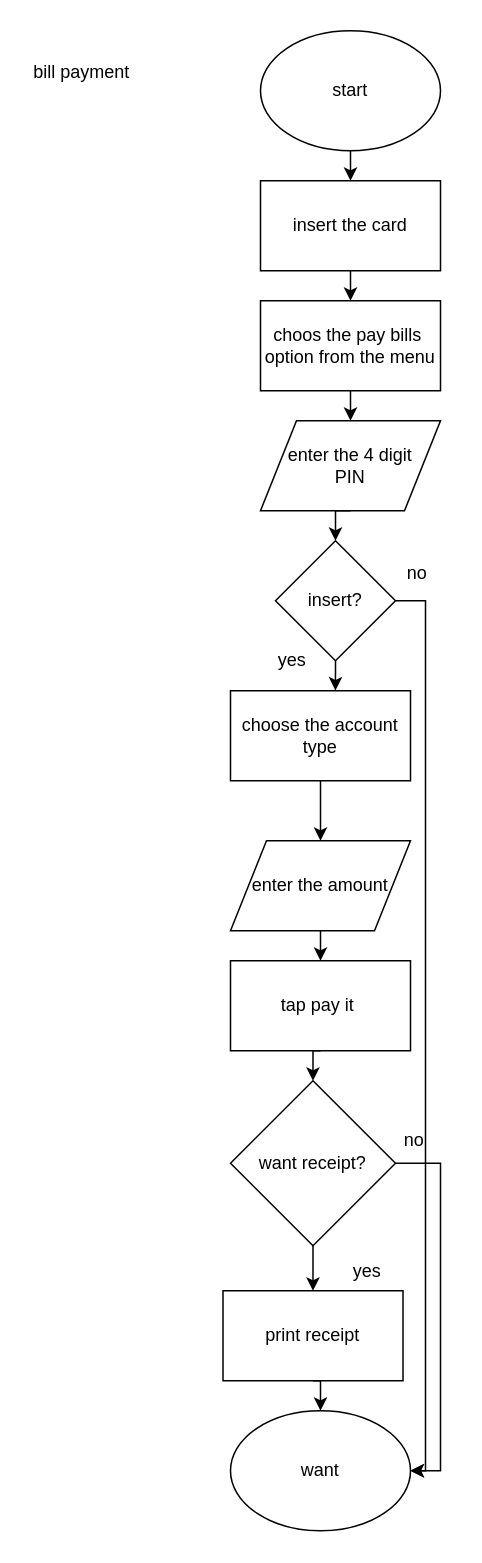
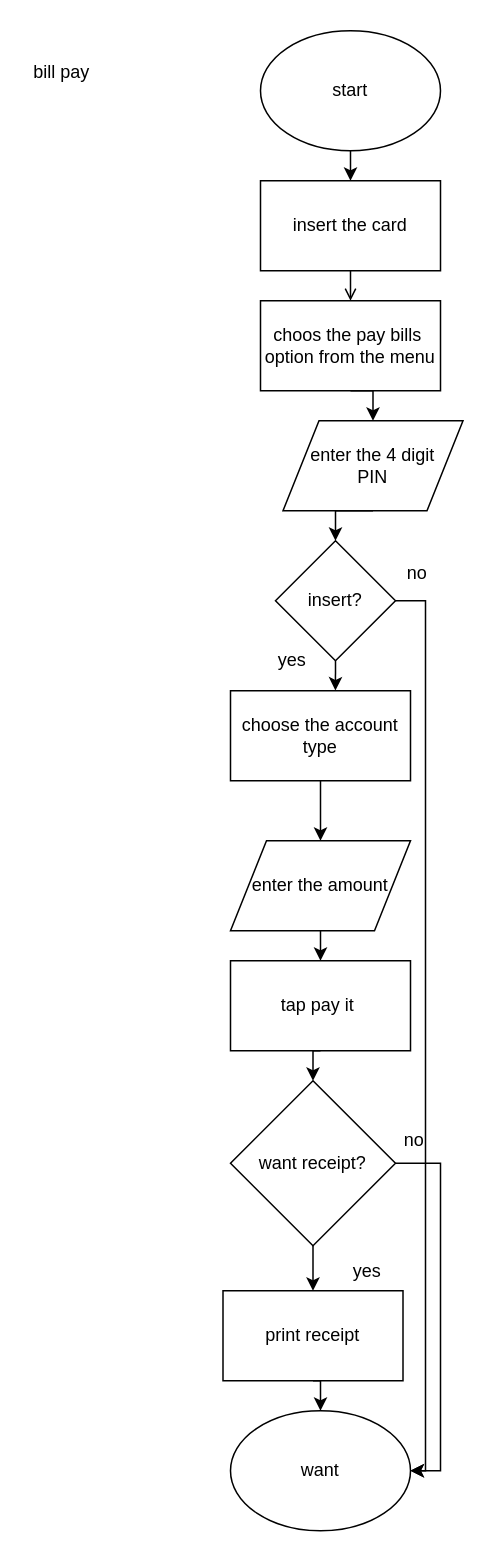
- <mxCell id="29" value="bill payment" style="text;html=1;resizable=0;points=[];autosize=1;align=left;verticalAlign=top;spacingTop=-4;" vertex="1" parent="1"><mxGeometry x="20" y="38" width="80" height="20" as="geometry" /></mxCell>
+ <mxCell id="29" value="bill pay" style="text;html=1;resizable=0;points=[];autosize=1;align=left;verticalAlign=top;spacingTop=-4;" vertex="1" parent="1"><mxGeometry x="20" y="38" width="80" height="20" as="geometry" /></mxCell>
- <mxCell id="4" style="edgeStyle=orthogonalEdgeStyle;rounded=0;orthogonalLoop=1;jettySize=auto;html=1;exitX=0.5;exitY=1;exitDx=0;exitDy=0;entryX=0.5;entryY=0;entryDx=0;entryDy=0;" edge="1" parent="1" source="5" target="7"><mxGeometry relative="1" as="geometry" /></mxCell>
+ <mxCell id="4" style="edgeStyle=orthogonalEdgeStyle;rounded=0;orthogonalLoop=1;jettySize=auto;html=1;exitX=0.5;exitY=1;exitDx=0;exitDy=0;entryX=0.5;entryY=0;entryDx=0;entryDy=0;endArrow=open;" edge="1" parent="1" source="5" target="7"><mxGeometry relative="1" as="geometry" /></mxCell>
- <mxCell id="9" value="enter the 4 digit&lt;br&gt;PIN" style="shape=parallelogram;perimeter=parallelogramPerimeter;whiteSpace=wrap;html=1;" vertex="1" parent="1"><mxGeometry x="173" y="280" width="120" height="60" as="geometry" /></mxCell>
+ <mxCell id="9" value="enter the 4 digit&lt;br&gt;PIN" style="shape=parallelogram;perimeter=parallelogramPerimeter;whiteSpace=wrap;html=1;" vertex="1" parent="1"><mxGeometry x="188" y="280" width="120" height="60" as="geometry" /></mxCell>
